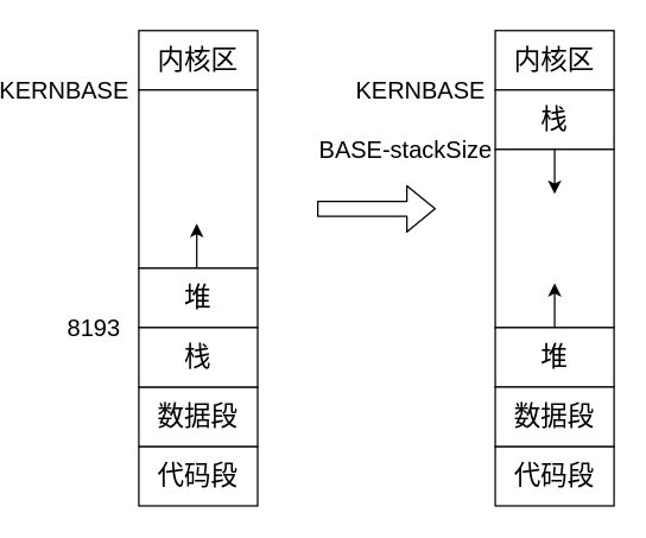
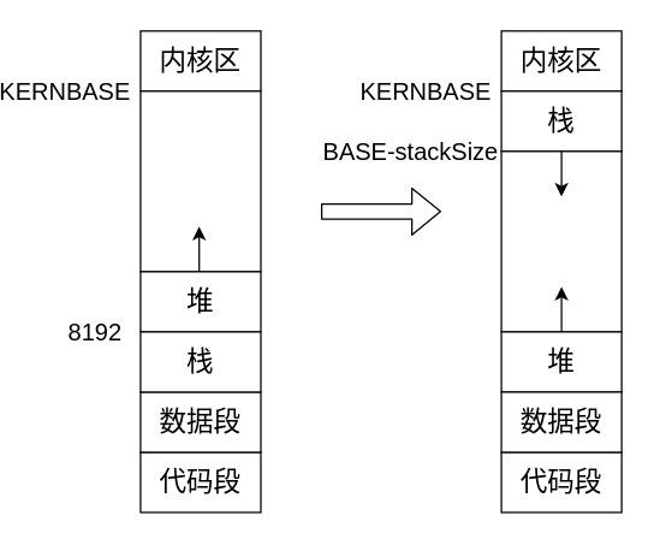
- <mxCell id="31" value="&lt;font style=&quot;font-size: 16px&quot;&gt;8193&lt;/font&gt;" style="text;html=1;strokeColor=none;fillColor=none;align=center;verticalAlign=middle;whiteSpace=wrap;rounded=0;" parent="1" vertex="1"><mxGeometry x="40" y="210" width="40" height="20" as="geometry" /></mxCell>
+ <mxCell id="31" value="&lt;font style=&quot;font-size: 16px&quot;&gt;8192&lt;/font&gt;" style="text;html=1;strokeColor=none;fillColor=none;align=center;verticalAlign=middle;whiteSpace=wrap;rounded=0;" parent="1" vertex="1"><mxGeometry x="40" y="210" width="40" height="20" as="geometry" /></mxCell>
